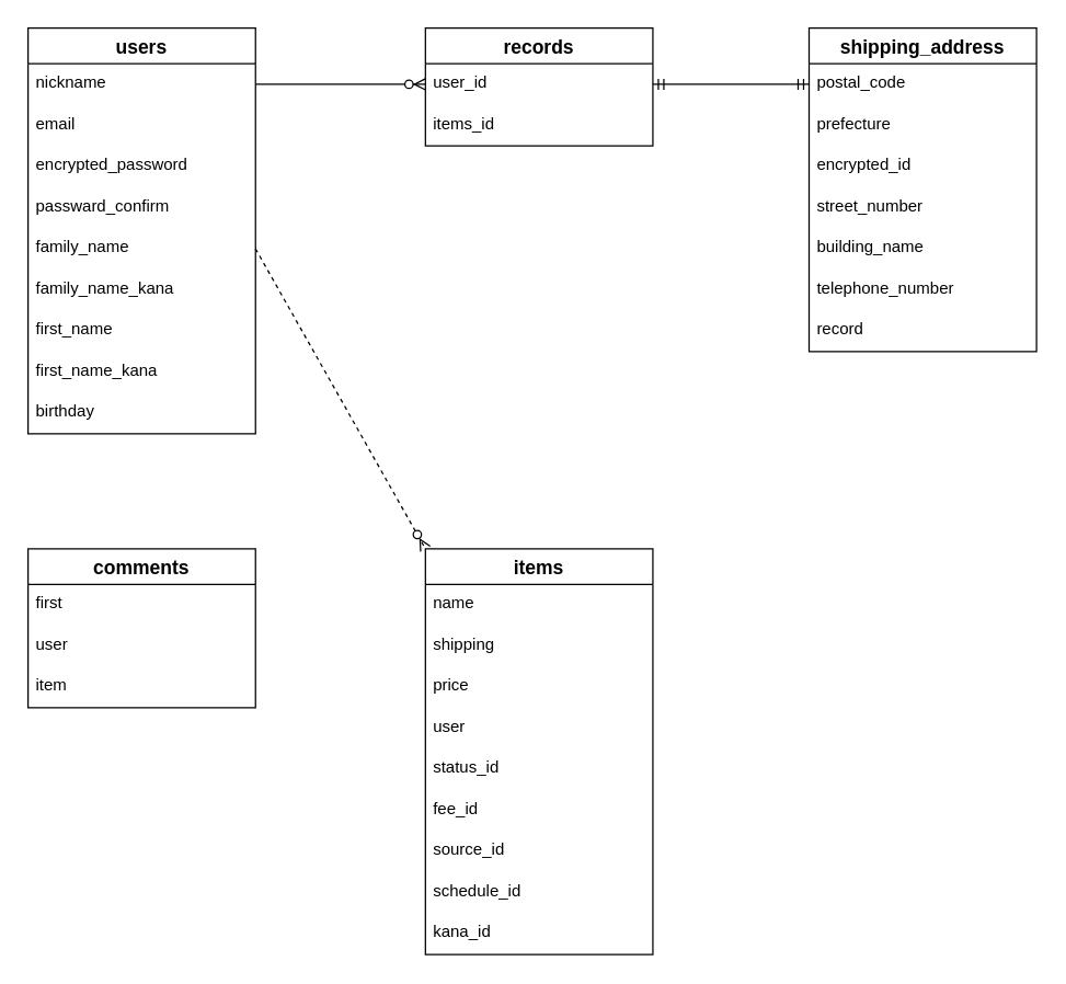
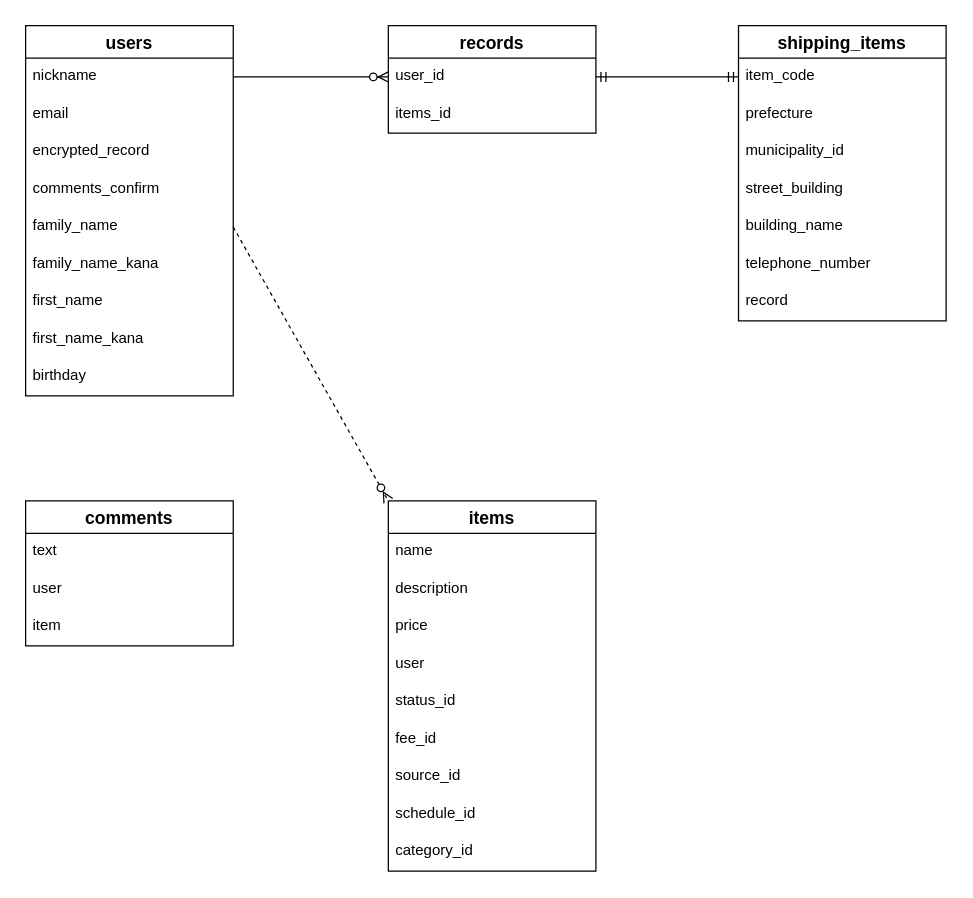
- <mxCell id="17" value="shipping_address" style="swimlane;fontStyle=1;childLayout=stackLayout;horizontal=1;startSize=26;horizontalStack=0;resizeParent=1;resizeParentMax=0;resizeLast=0;collapsible=1;marginBottom=0;align=center;fontSize=14;" parent="1" vertex="1"><mxGeometry x="590" y="20" width="166" height="236" as="geometry" /></mxCell>
+ <mxCell id="17" value="shipping_items" style="swimlane;fontStyle=1;childLayout=stackLayout;horizontal=1;startSize=26;horizontalStack=0;resizeParent=1;resizeParentMax=0;resizeLast=0;collapsible=1;marginBottom=0;align=center;fontSize=14;" parent="1" vertex="1"><mxGeometry x="590" y="20" width="166" height="236" as="geometry" /></mxCell>
- <mxCell id="18" value="postal_code" style="text;strokeColor=none;fillColor=none;spacingLeft=4;spacingRight=4;overflow=hidden;rotatable=0;points=[[0,0.5],[1,0.5]];portConstraint=eastwest;fontSize=12;" parent="17" vertex="1"><mxGeometry y="26" width="166" height="30" as="geometry" /></mxCell>
+ <mxCell id="18" value="item_code" style="text;strokeColor=none;fillColor=none;spacingLeft=4;spacingRight=4;overflow=hidden;rotatable=0;points=[[0,0.5],[1,0.5]];portConstraint=eastwest;fontSize=12;" parent="17" vertex="1"><mxGeometry y="26" width="166" height="30" as="geometry" /></mxCell>
- <mxCell id="7" value="encrypted_password" style="text;strokeColor=none;fillColor=none;spacingLeft=4;spacingRight=4;overflow=hidden;rotatable=0;points=[[0,0.5],[1,0.5]];portConstraint=eastwest;fontSize=12;" parent="4" vertex="1"><mxGeometry y="86" width="166" height="30" as="geometry" /></mxCell>
+ <mxCell id="7" value="encrypted_record" style="text;strokeColor=none;fillColor=none;spacingLeft=4;spacingRight=4;overflow=hidden;rotatable=0;points=[[0,0.5],[1,0.5]];portConstraint=eastwest;fontSize=12;" parent="4" vertex="1"><mxGeometry y="86" width="166" height="30" as="geometry" /></mxCell>
- <mxCell id="20" value="encrypted_id" style="text;strokeColor=none;fillColor=none;spacingLeft=4;spacingRight=4;overflow=hidden;rotatable=0;points=[[0,0.5],[1,0.5]];portConstraint=eastwest;fontSize=12;" parent="17" vertex="1"><mxGeometry y="86" width="166" height="30" as="geometry" /></mxCell>
+ <mxCell id="20" value="municipality_id" style="text;strokeColor=none;fillColor=none;spacingLeft=4;spacingRight=4;overflow=hidden;rotatable=0;points=[[0,0.5],[1,0.5]];portConstraint=eastwest;fontSize=12;" parent="17" vertex="1"><mxGeometry y="86" width="166" height="30" as="geometry" /></mxCell>
- <mxCell id="8" value="passward_confirm" style="text;strokeColor=none;fillColor=none;spacingLeft=4;spacingRight=4;overflow=hidden;rotatable=0;points=[[0,0.5],[1,0.5]];portConstraint=eastwest;fontSize=12;" parent="4" vertex="1"><mxGeometry y="116" width="166" height="30" as="geometry" /></mxCell>
+ <mxCell id="8" value="comments_confirm" style="text;strokeColor=none;fillColor=none;spacingLeft=4;spacingRight=4;overflow=hidden;rotatable=0;points=[[0,0.5],[1,0.5]];portConstraint=eastwest;fontSize=12;" parent="4" vertex="1"><mxGeometry y="116" width="166" height="30" as="geometry" /></mxCell>
- <mxCell id="21" value="street_number" style="text;strokeColor=none;fillColor=none;spacingLeft=4;spacingRight=4;overflow=hidden;rotatable=0;points=[[0,0.5],[1,0.5]];portConstraint=eastwest;fontSize=12;" parent="17" vertex="1"><mxGeometry y="116" width="166" height="30" as="geometry" /></mxCell>
+ <mxCell id="21" value="street_building" style="text;strokeColor=none;fillColor=none;spacingLeft=4;spacingRight=4;overflow=hidden;rotatable=0;points=[[0,0.5],[1,0.5]];portConstraint=eastwest;fontSize=12;" parent="17" vertex="1"><mxGeometry y="116" width="166" height="30" as="geometry" /></mxCell>
- <mxCell id="36" value="first" style="text;strokeColor=none;fillColor=none;spacingLeft=4;spacingRight=4;overflow=hidden;rotatable=0;points=[[0,0.5],[1,0.5]];portConstraint=eastwest;fontSize=12;" parent="35" vertex="1"><mxGeometry y="26" width="166" height="30" as="geometry" /></mxCell>
+ <mxCell id="36" value="text" style="text;strokeColor=none;fillColor=none;spacingLeft=4;spacingRight=4;overflow=hidden;rotatable=0;points=[[0,0.5],[1,0.5]];portConstraint=eastwest;fontSize=12;" parent="35" vertex="1"><mxGeometry y="26" width="166" height="30" as="geometry" /></mxCell>
- <mxCell id="27" value="shipping" style="text;strokeColor=none;fillColor=none;spacingLeft=4;spacingRight=4;overflow=hidden;rotatable=0;points=[[0,0.5],[1,0.5]];portConstraint=eastwest;fontSize=12;" parent="25" vertex="1"><mxGeometry y="56" width="166" height="30" as="geometry" /></mxCell>
+ <mxCell id="27" value="description" style="text;strokeColor=none;fillColor=none;spacingLeft=4;spacingRight=4;overflow=hidden;rotatable=0;points=[[0,0.5],[1,0.5]];portConstraint=eastwest;fontSize=12;" parent="25" vertex="1"><mxGeometry y="56" width="166" height="30" as="geometry" /></mxCell>
- <mxCell id="34" value="kana_id" style="text;strokeColor=none;fillColor=none;spacingLeft=4;spacingRight=4;overflow=hidden;rotatable=0;points=[[0,0.5],[1,0.5]];portConstraint=eastwest;fontSize=12;" vertex="1" parent="25"><mxGeometry y="266" width="166" height="30" as="geometry" /></mxCell>
+ <mxCell id="34" value="category_id" style="text;strokeColor=none;fillColor=none;spacingLeft=4;spacingRight=4;overflow=hidden;rotatable=0;points=[[0,0.5],[1,0.5]];portConstraint=eastwest;fontSize=12;" vertex="1" parent="25"><mxGeometry y="266" width="166" height="30" as="geometry" /></mxCell>
